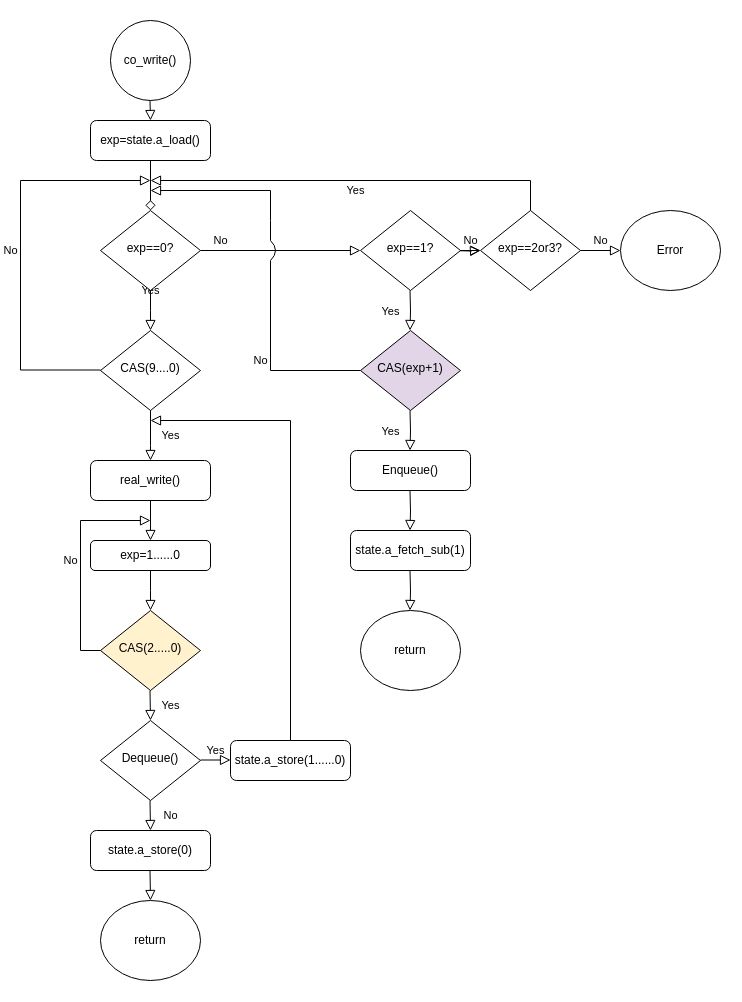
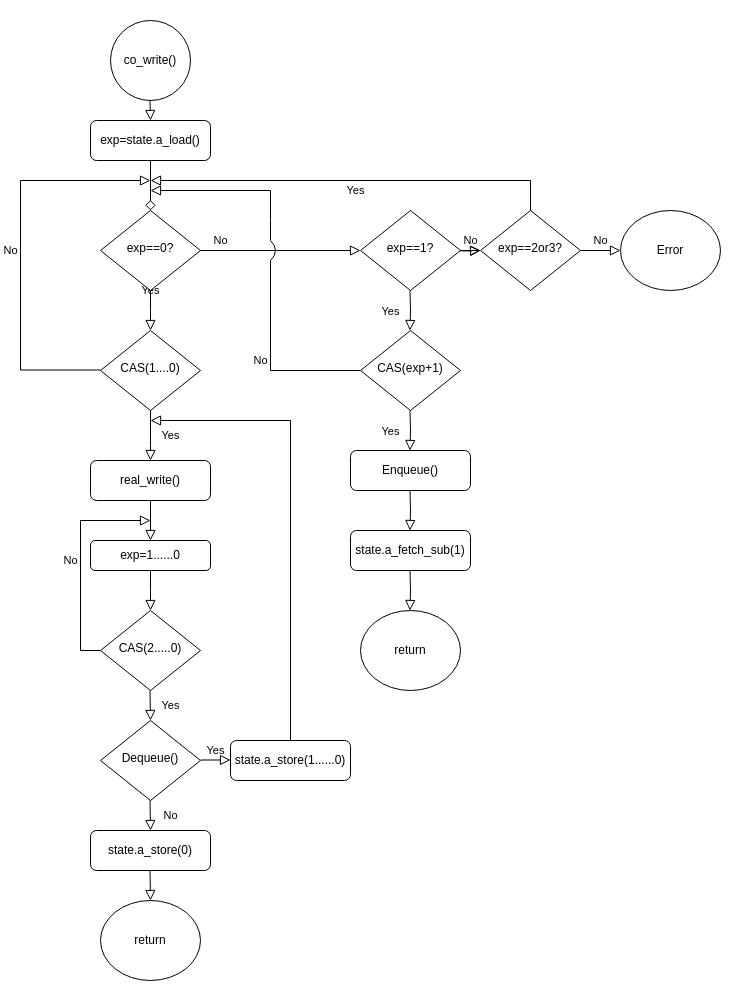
- <mxCell id="14" value="CAS(9....0)" style="rhombus;whiteSpace=wrap;html=1;shadow=0;fontFamily=Helvetica;fontSize=12;align=center;strokeWidth=1;spacing=6;spacingTop=-4;" parent="1" vertex="1"><mxGeometry x="100" y="330" width="100" height="80" as="geometry" /></mxCell>
+ <mxCell id="14" value="CAS(1....0)" style="rhombus;whiteSpace=wrap;html=1;shadow=0;fontFamily=Helvetica;fontSize=12;align=center;strokeWidth=1;spacing=6;spacingTop=-4;" parent="1" vertex="1"><mxGeometry x="100" y="330" width="100" height="80" as="geometry" /></mxCell>
- <mxCell id="31" value="CAS(exp+1)" style="rhombus;whiteSpace=wrap;html=1;shadow=0;fontFamily=Helvetica;fontSize=12;align=center;strokeWidth=1;spacing=6;spacingTop=-4;fillColor=#e1d5e7;" parent="1" vertex="1"><mxGeometry x="360" y="330" width="100" height="80" as="geometry" /></mxCell>
+ <mxCell id="31" value="CAS(exp+1)" style="rhombus;whiteSpace=wrap;html=1;shadow=0;fontFamily=Helvetica;fontSize=12;align=center;strokeWidth=1;spacing=6;spacingTop=-4;" parent="1" vertex="1"><mxGeometry x="360" y="330" width="100" height="80" as="geometry" /></mxCell>
- <mxCell id="21" value="CAS(2.....0)" style="rhombus;whiteSpace=wrap;html=1;shadow=0;fontFamily=Helvetica;fontSize=12;align=center;strokeWidth=1;spacing=6;spacingTop=-4;fillColor=#fff2cc;" parent="1" vertex="1"><mxGeometry x="100" y="610" width="100" height="80" as="geometry" /></mxCell>
+ <mxCell id="21" value="CAS(2.....0)" style="rhombus;whiteSpace=wrap;html=1;shadow=0;fontFamily=Helvetica;fontSize=12;align=center;strokeWidth=1;spacing=6;spacingTop=-4;" parent="1" vertex="1"><mxGeometry x="100" y="610" width="100" height="80" as="geometry" /></mxCell>
